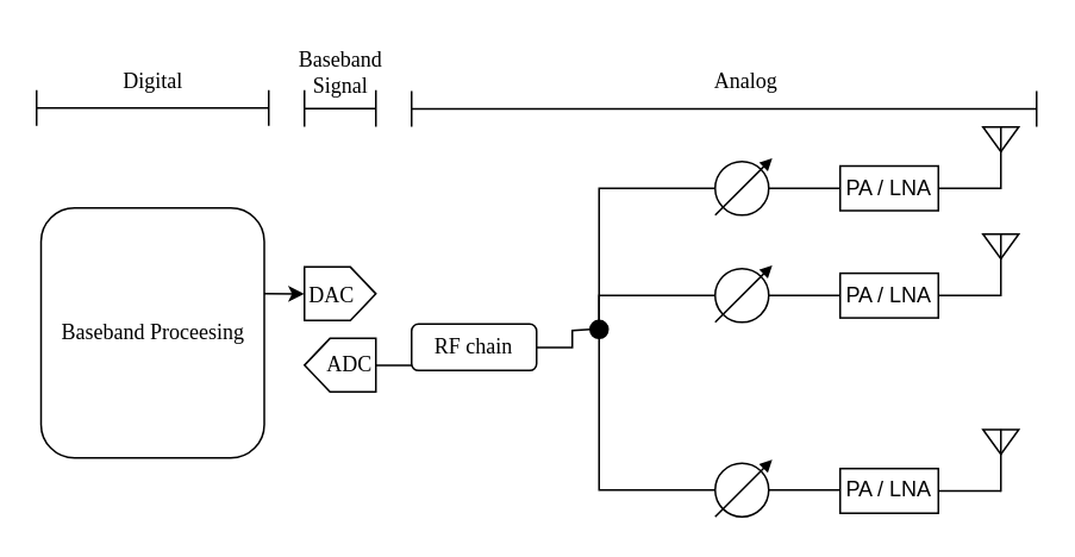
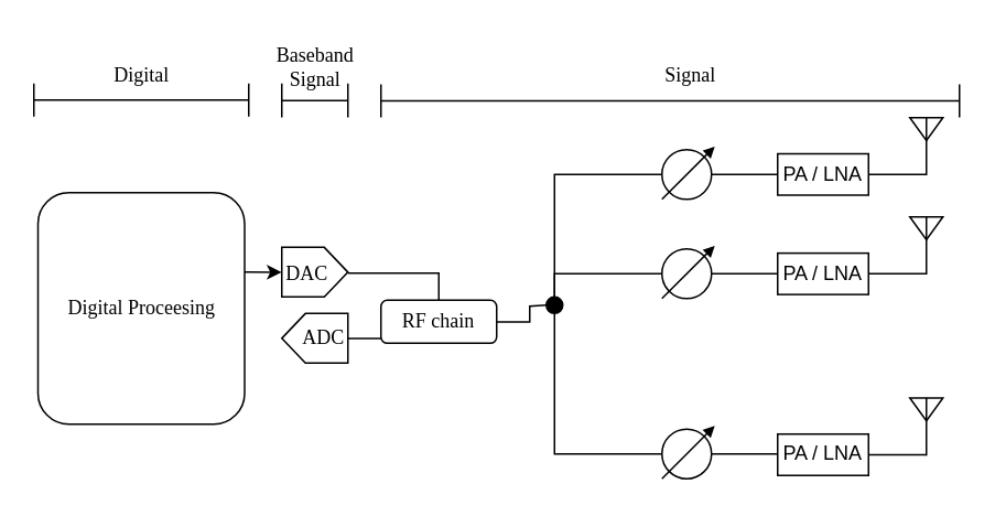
- <mxCell id="13" value="Analog" style="text;html=1;align=center;verticalAlign=middle;resizable=0;points=[];autosize=1;strokeColor=none;fillColor=none;fontFamily=Modern;fontSource=https%3A%2F%2Fsourceforge.net%2Fprojects%2Fcm-unicode%2F;" parent="1" vertex="1"><mxGeometry x="386.52" y="30" width="60" height="30" as="geometry" /></mxCell>
+ <mxCell id="13" value="Signal" style="text;html=1;align=center;verticalAlign=middle;resizable=0;points=[];autosize=1;strokeColor=none;fillColor=none;fontFamily=Modern;fontSource=https%3A%2F%2Fsourceforge.net%2Fprojects%2Fcm-unicode%2F;" parent="1" vertex="1"><mxGeometry x="386.52" y="30" width="60" height="30" as="geometry" /></mxCell>
+ <mxCell id="3" style="edgeStyle=orthogonalEdgeStyle;rounded=0;orthogonalLoop=1;jettySize=auto;html=1;entryX=0.5;entryY=0;entryDx=0;entryDy=0;endArrow=none;startFill=0;fontFamily=Modern;fontSource=https%3A%2F%2Fsourceforge.net%2Fprojects%2Fcm-unicode%2F;" parent="1" source="4" target="9" edge="1"><mxGeometry relative="1" as="geometry"><Array as="points"><mxPoint x="265" y="164.08" /></Array></mxGeometry></mxCell>
- <mxCell id="10" value="&lt;div&gt;Baseband Proceesing&lt;/div&gt;" style="rounded=1;whiteSpace=wrap;html=1;fontFamily=Modern;fontSource=https%3A%2F%2Fsourceforge.net%2Fprojects%2Fcm-unicode%2F;" parent="1" vertex="1"><mxGeometry x="22.5" y="116.04" width="125" height="140" as="geometry" /></mxCell>
+ <mxCell id="10" value="&lt;div&gt;Digital Proceesing&lt;/div&gt;" style="rounded=1;whiteSpace=wrap;html=1;fontFamily=Modern;fontSource=https%3A%2F%2Fsourceforge.net%2Fprojects%2Fcm-unicode%2F;" parent="1" vertex="1"><mxGeometry x="22.5" y="116.04" width="125" height="140" as="geometry" /></mxCell>
